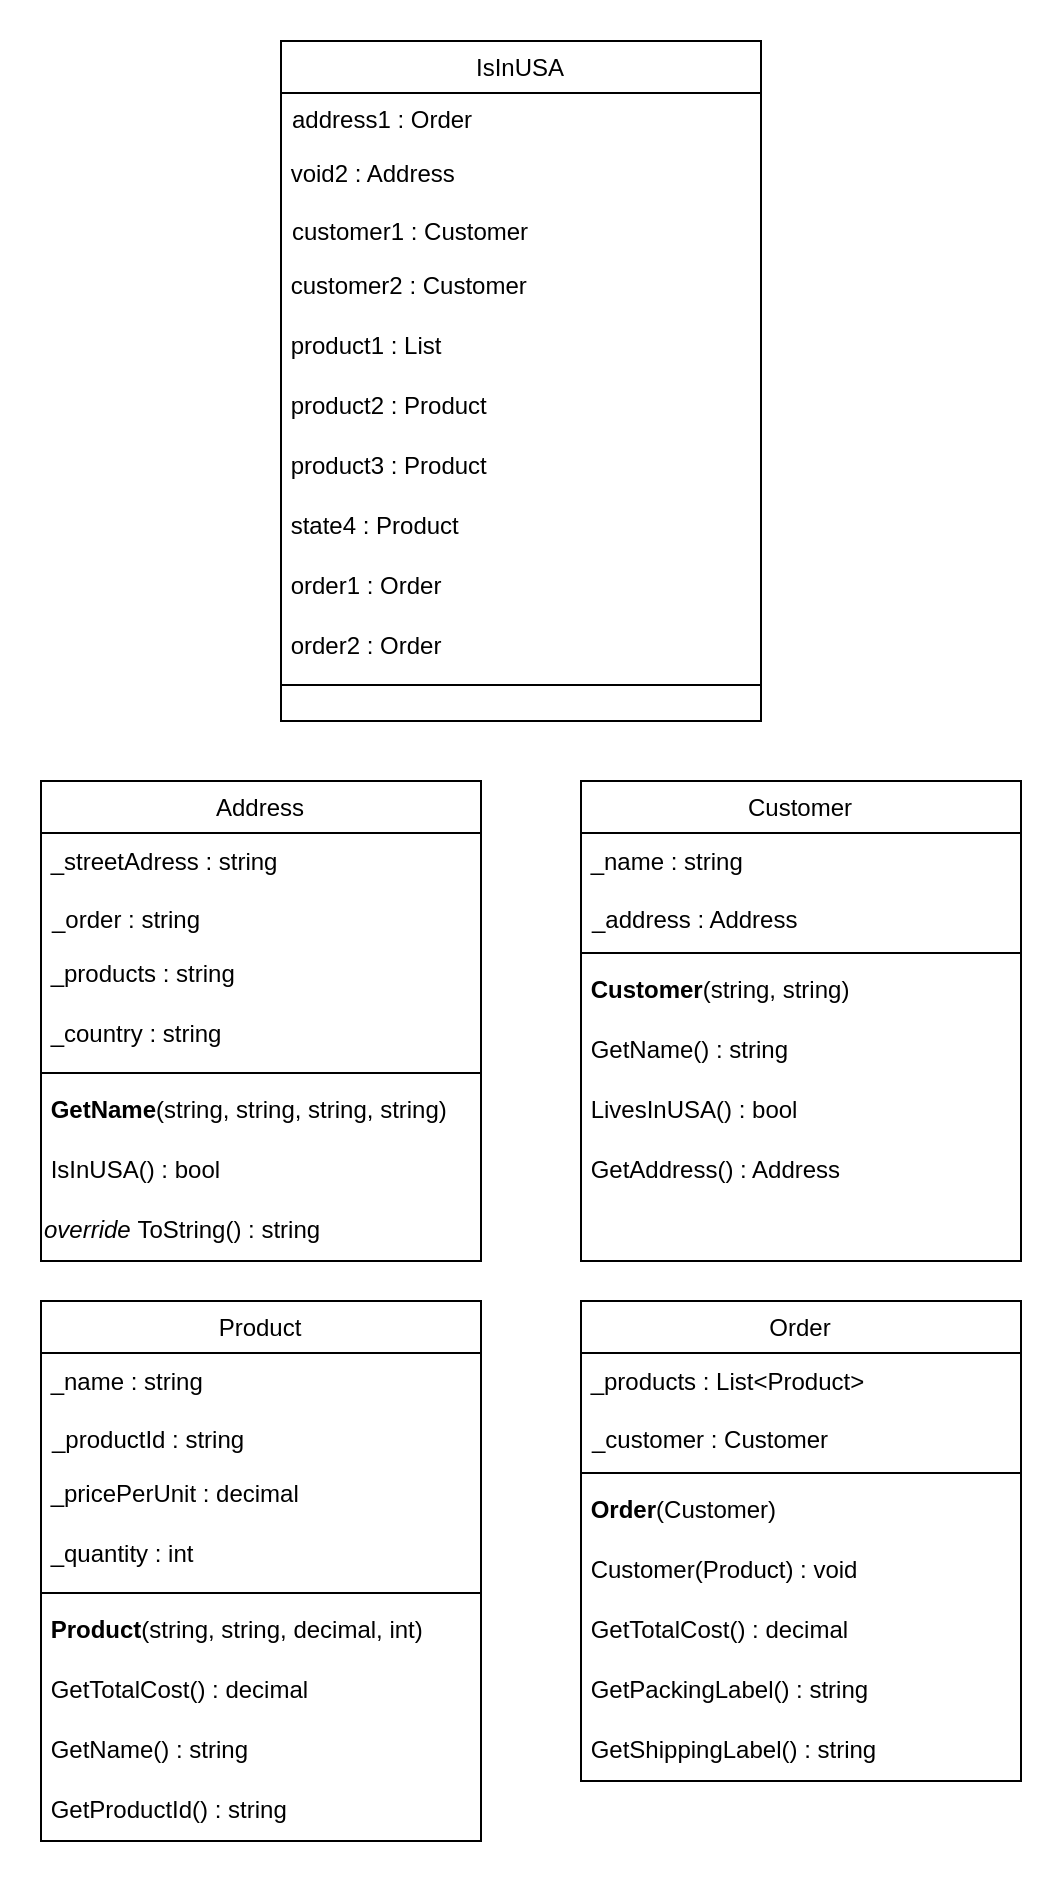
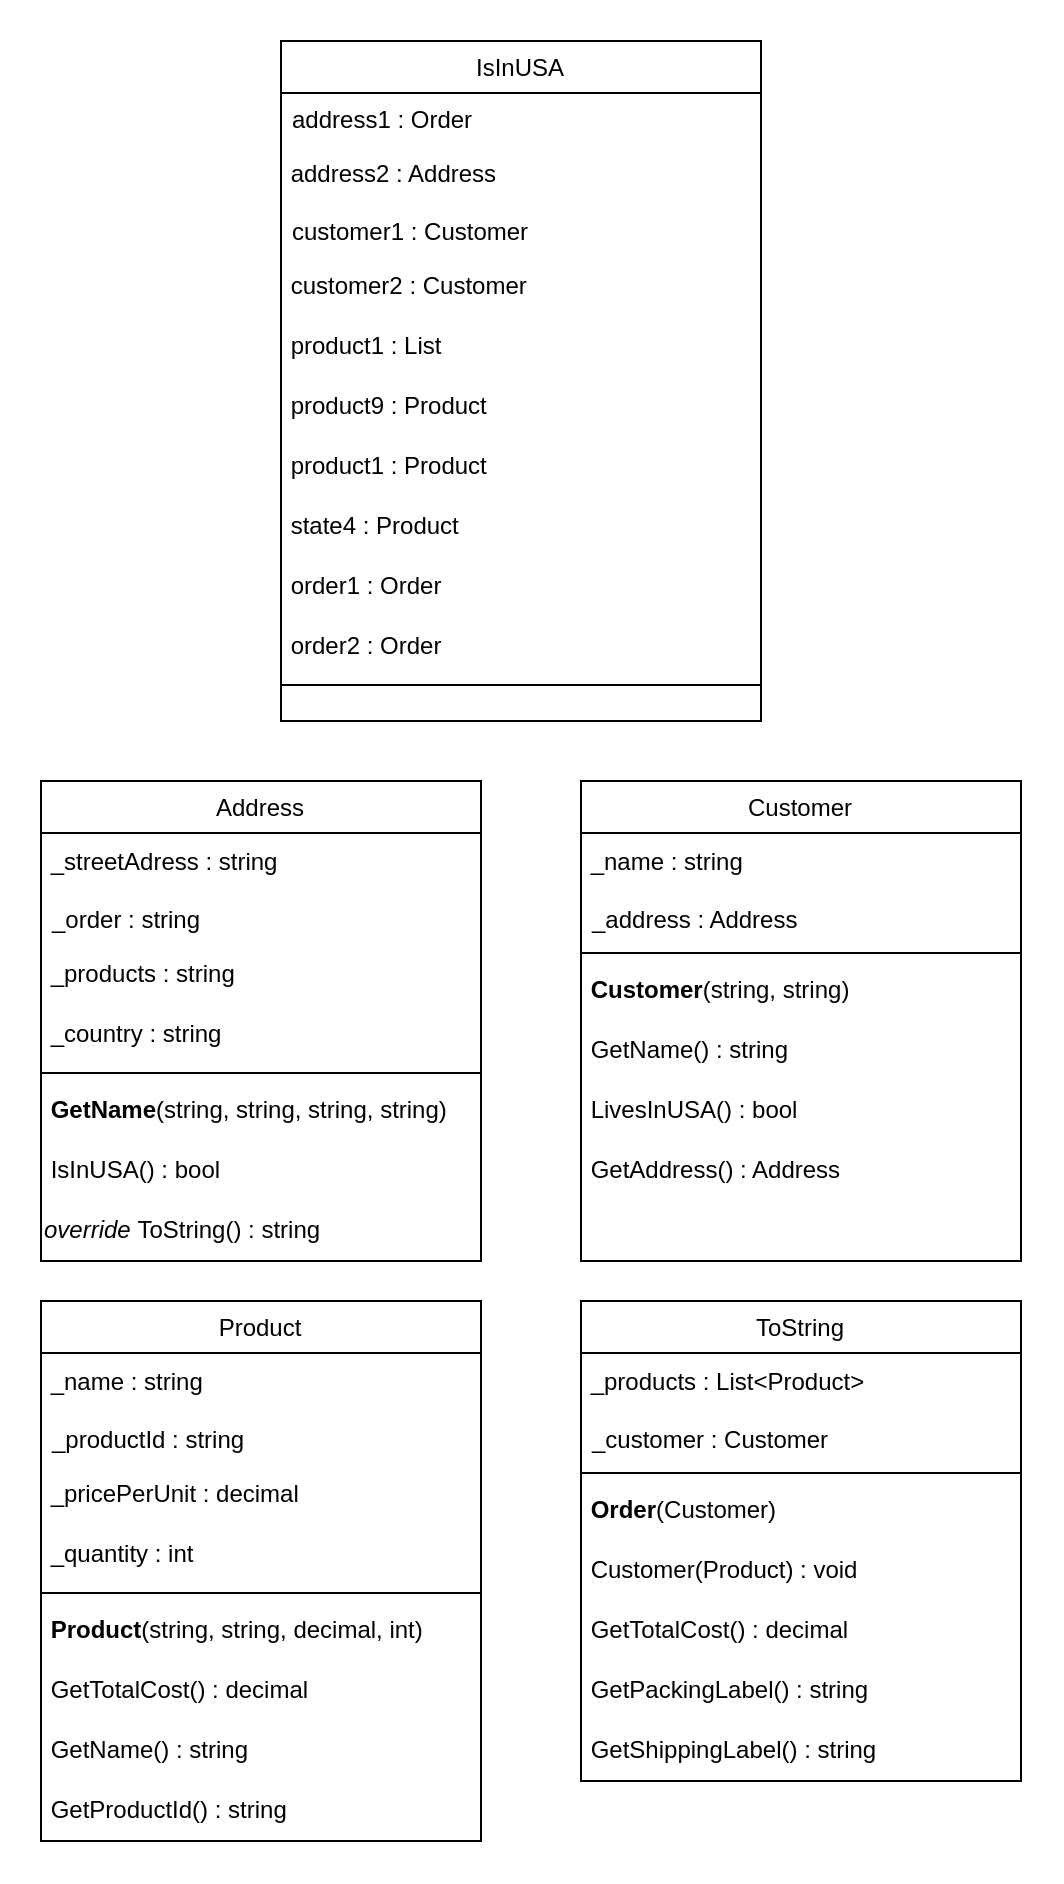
- <mxCell id="4" value="&amp;nbsp;void2 : Address" style="text;html=1;align=left;verticalAlign=middle;whiteSpace=wrap;rounded=0;" vertex="1" parent="2"><mxGeometry y="52" width="240" height="30" as="geometry" /></mxCell>
+ <mxCell id="4" value="&amp;nbsp;address2 : Address" style="text;html=1;align=left;verticalAlign=middle;whiteSpace=wrap;rounded=0;" vertex="1" parent="2"><mxGeometry y="52" width="240" height="30" as="geometry" /></mxCell>
- <mxCell id="8" value="&amp;nbsp;product2 : Product" style="text;html=1;align=left;verticalAlign=middle;whiteSpace=wrap;rounded=0;" vertex="1" parent="2"><mxGeometry y="168" width="240" height="30" as="geometry" /></mxCell>
+ <mxCell id="8" value="&amp;nbsp;product9 : Product" style="text;html=1;align=left;verticalAlign=middle;whiteSpace=wrap;rounded=0;" vertex="1" parent="2"><mxGeometry y="168" width="240" height="30" as="geometry" /></mxCell>
- <mxCell id="9" value="&amp;nbsp;product3 : Product" style="text;html=1;align=left;verticalAlign=middle;whiteSpace=wrap;rounded=0;" vertex="1" parent="2"><mxGeometry y="198" width="240" height="30" as="geometry" /></mxCell>
+ <mxCell id="9" value="&amp;nbsp;product1 : Product" style="text;html=1;align=left;verticalAlign=middle;whiteSpace=wrap;rounded=0;" vertex="1" parent="2"><mxGeometry y="198" width="240" height="30" as="geometry" /></mxCell>
- <mxCell id="14" value="Order" style="swimlane;fontStyle=0;align=center;verticalAlign=top;childLayout=stackLayout;horizontal=1;startSize=26;horizontalStack=0;resizeParent=1;resizeLast=0;collapsible=1;marginBottom=0;rounded=0;shadow=0;strokeWidth=1;" vertex="1" parent="1"><mxGeometry x="290" y="650" width="220" height="240" as="geometry"><mxRectangle x="310" y="230" width="170" height="26" as="alternateBounds" /></mxGeometry></mxCell>
+ <mxCell id="14" value="ToString" style="swimlane;fontStyle=0;align=center;verticalAlign=top;childLayout=stackLayout;horizontal=1;startSize=26;horizontalStack=0;resizeParent=1;resizeLast=0;collapsible=1;marginBottom=0;rounded=0;shadow=0;strokeWidth=1;" vertex="1" parent="1"><mxGeometry x="290" y="650" width="220" height="240" as="geometry"><mxRectangle x="310" y="230" width="170" height="26" as="alternateBounds" /></mxGeometry></mxCell>
